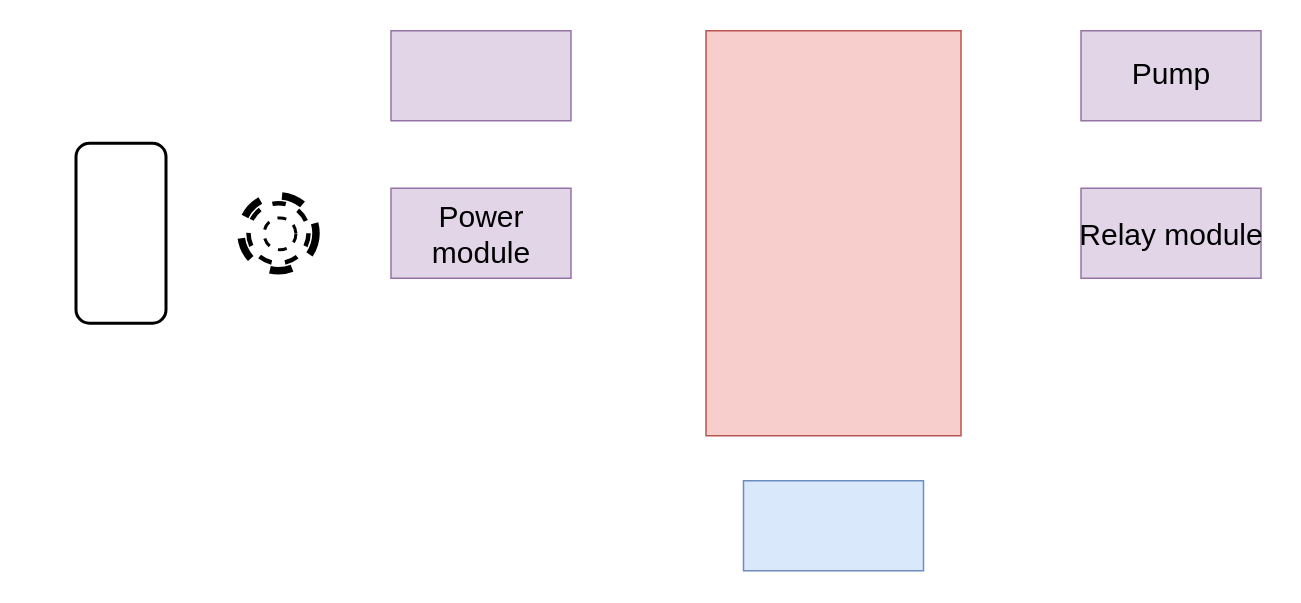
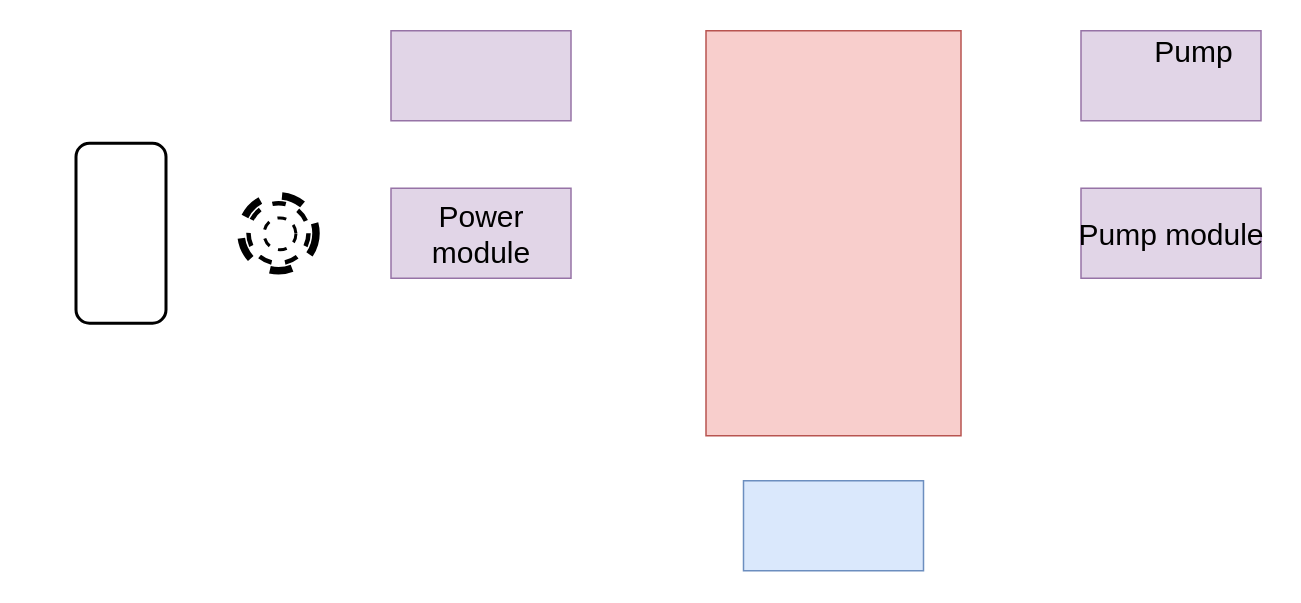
- <mxCell id="9" value="&lt;span style=&quot;font-size: 20px;&quot;&gt;Pump&lt;br&gt;&lt;br&gt;&lt;/span&gt;" style="text;html=1;resizable=0;autosize=1;align=center;verticalAlign=middle;points=[];fillColor=none;strokeColor=none;rounded=0;" vertex="1" parent="1"><mxGeometry x="750" y="40" width="60" height="40" as="geometry" /></mxCell>
+ <mxCell id="9" value="&lt;span style=&quot;font-size: 20px;&quot;&gt;Pump&lt;br&gt;&lt;br&gt;&lt;/span&gt;" style="text;html=1;resizable=0;autosize=1;align=center;verticalAlign=middle;points=[];fillColor=none;strokeColor=none;rounded=0;" vertex="1" parent="1"><mxGeometry x="765" y="25" width="60" height="40" as="geometry" /></mxCell>
- <mxCell id="10" value="&lt;span style=&quot;font-size: 20px;&quot;&gt;Relay module&lt;br&gt;&lt;/span&gt;" style="text;html=1;resizable=0;autosize=1;align=center;verticalAlign=middle;points=[];fillColor=none;strokeColor=none;rounded=0;" vertex="1" parent="1"><mxGeometry x="715" y="145" width="130" height="20" as="geometry" /></mxCell>
+ <mxCell id="10" value="&lt;span style=&quot;font-size: 20px;&quot;&gt;Pump module&lt;br&gt;&lt;/span&gt;" style="text;html=1;resizable=0;autosize=1;align=center;verticalAlign=middle;points=[];fillColor=none;strokeColor=none;rounded=0;" vertex="1" parent="1"><mxGeometry x="715" y="145" width="130" height="20" as="geometry" /></mxCell>
